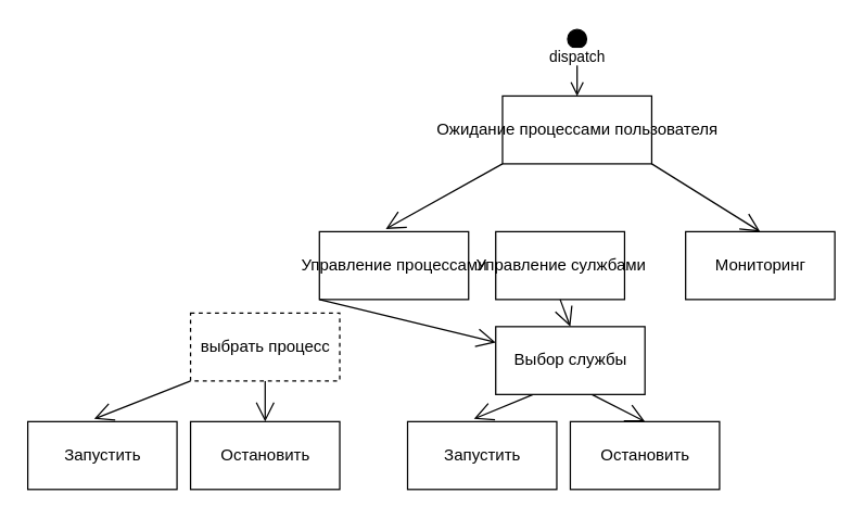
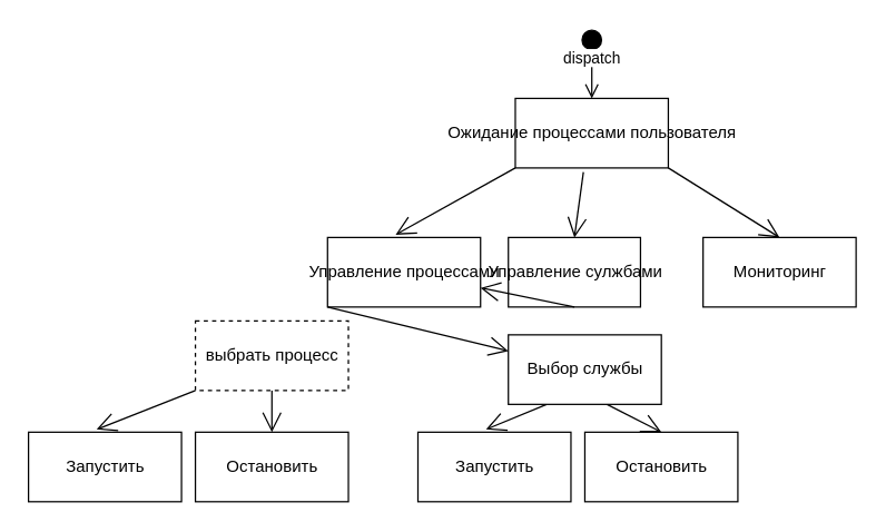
+ <mxCell id="8" value="" style="endArrow=open;endFill=1;endSize=12;html=1;rounded=0;exitX=0.445;exitY=1.06;exitDx=0;exitDy=0;exitPerimeter=0;entryX=0.5;entryY=0;entryDx=0;entryDy=0;" edge="1" parent="1" source="3" target="5"><mxGeometry width="160" relative="1" as="geometry"><mxPoint x="420" y="140" as="sourcePoint" /><mxPoint x="580" y="140" as="targetPoint" /></mxGeometry></mxCell>
- <mxCell id="21" value="" style="endArrow=open;endFill=1;endSize=12;html=1;rounded=0;exitX=0.5;exitY=1;exitDx=0;exitDy=0;entryX=0.5;entryY=0;entryDx=0;entryDy=0;" edge="1" target="20" parent="1" source="5"><mxGeometry width="160" relative="1" as="geometry"><mxPoint x="455" y="270" as="sourcePoint" /><mxPoint x="490" y="215" as="targetPoint" /></mxGeometry></mxCell>
+ <mxCell id="21" value="" style="endArrow=open;endFill=1;endSize=12;html=1;rounded=0;exitX=0.5;exitY=1;exitDx=0;exitDy=0;" edge="1" target="4" parent="1" source="5"><mxGeometry width="160" relative="1" as="geometry"><mxPoint x="455" y="270" as="sourcePoint" /><mxPoint x="490" y="215" as="targetPoint" /></mxGeometry></mxCell>
